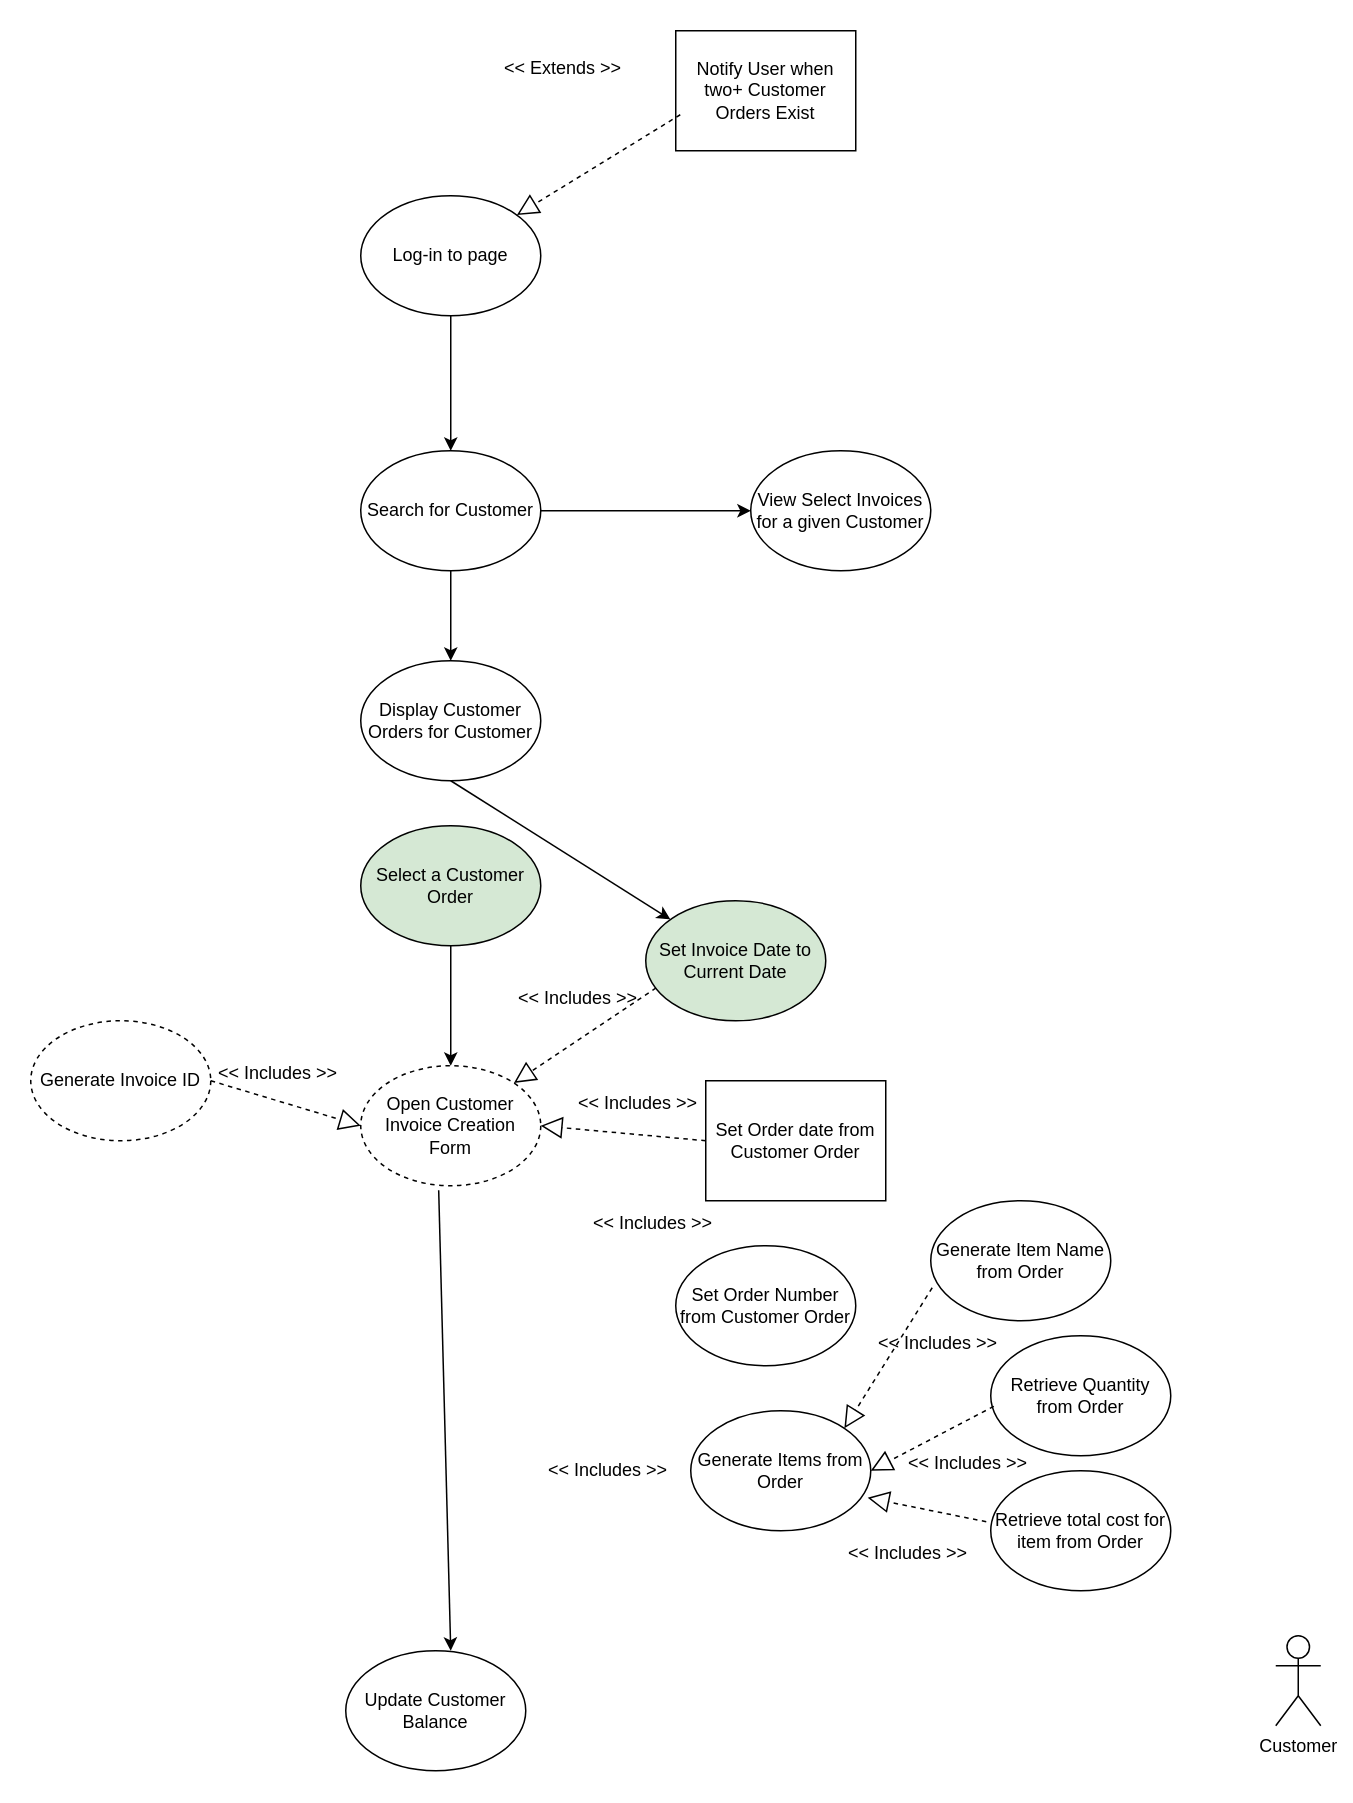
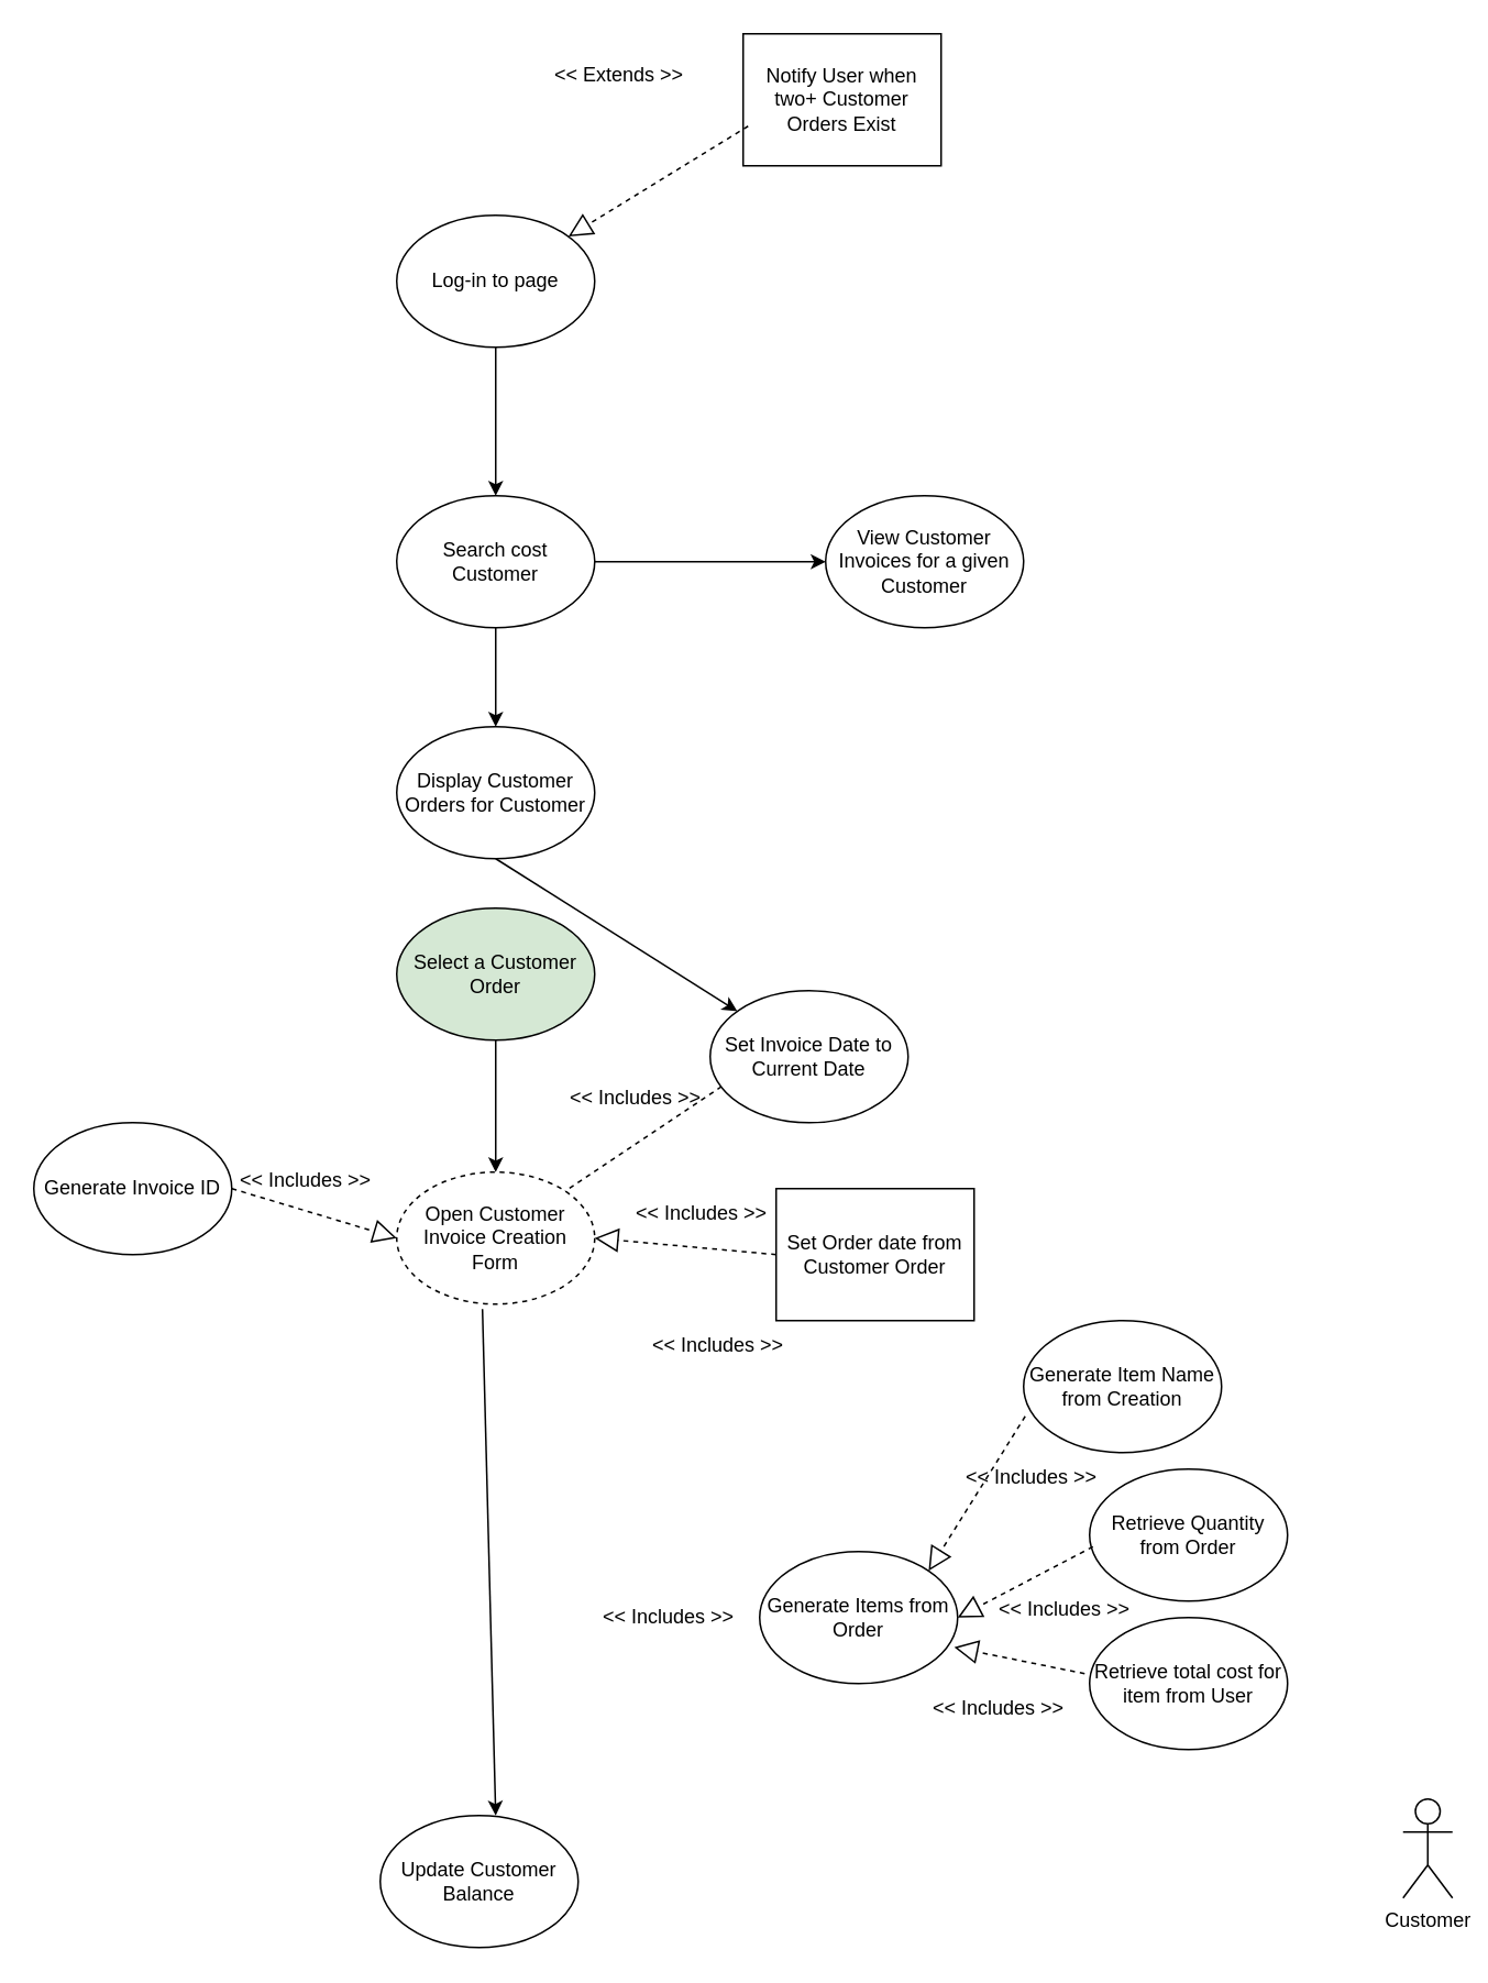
- <mxCell id="4" value="Search for Customer" style="ellipse;whiteSpace=wrap;html=1;" vertex="1" parent="1"><mxGeometry x="240" y="300" width="120" height="80" as="geometry" /></mxCell>
+ <mxCell id="4" value="Search cost Customer" style="ellipse;whiteSpace=wrap;html=1;" vertex="1" parent="1"><mxGeometry x="240" y="300" width="120" height="80" as="geometry" /></mxCell>
- <mxCell id="26" value="View Select Invoices for a given Customer" style="ellipse;whiteSpace=wrap;html=1;" vertex="1" parent="1"><mxGeometry x="500" y="300" width="120" height="80" as="geometry" /></mxCell>
+ <mxCell id="26" value="View Customer Invoices for a given Customer" style="ellipse;whiteSpace=wrap;html=1;" vertex="1" parent="1"><mxGeometry x="500" y="300" width="120" height="80" as="geometry" /></mxCell>
- <mxCell id="14" value="Set Invoice Date to Current Date" style="ellipse;whiteSpace=wrap;html=1;fillColor=#d5e8d4;" vertex="1" parent="1"><mxGeometry x="430" y="600" width="120" height="80" as="geometry" /></mxCell>
+ <mxCell id="14" value="Set Invoice Date to Current Date" style="ellipse;whiteSpace=wrap;html=1;" vertex="1" parent="1"><mxGeometry x="430" y="600" width="120" height="80" as="geometry" /></mxCell>
- <mxCell id="15" value="" style="endArrow=block;dashed=1;endFill=0;endSize=12;html=1;rounded=0;exitX=0.058;exitY=0.725;exitDx=0;exitDy=0;exitPerimeter=0;" edge="1" parent="1" source="14" target="12"><mxGeometry width="160" relative="1" as="geometry"><mxPoint x="440" y="680" as="sourcePoint" /><mxPoint x="600" y="680" as="targetPoint" /></mxGeometry></mxCell>
+ <mxCell id="15" value="" style="endArrow=none;dashed=1;endFill=0;endSize=12;html=1;rounded=0;exitX=0.058;exitY=0.725;exitDx=0;exitDy=0;exitPerimeter=0;" edge="1" parent="1" source="14" target="12"><mxGeometry width="160" relative="1" as="geometry"><mxPoint x="440" y="680" as="sourcePoint" /><mxPoint x="600" y="680" as="targetPoint" /></mxGeometry></mxCell>
- <mxCell id="35" value="Generate Invoice ID" style="ellipse;whiteSpace=wrap;html=1;dashed=1;" vertex="1" parent="1"><mxGeometry x="20" y="680" width="120" height="80" as="geometry" /></mxCell>
+ <mxCell id="35" value="Generate Invoice ID" style="ellipse;whiteSpace=wrap;html=1;" vertex="1" parent="1"><mxGeometry x="20" y="680" width="120" height="80" as="geometry" /></mxCell>
- <mxCell id="24" value="Generate Item Name from Order" style="ellipse;whiteSpace=wrap;html=1;" vertex="1" parent="1"><mxGeometry x="620" y="800" width="120" height="80" as="geometry" /></mxCell>
+ <mxCell id="24" value="Generate Item Name from Creation" style="ellipse;whiteSpace=wrap;html=1;" vertex="1" parent="1"><mxGeometry x="620" y="800" width="120" height="80" as="geometry" /></mxCell>
- <mxCell id="20" value="Set Order Number from Customer Order" style="ellipse;whiteSpace=wrap;html=1;" vertex="1" parent="1"><mxGeometry x="450" y="830" width="120" height="80" as="geometry" /></mxCell>
- <mxCell id="28" value="Retrieve total cost for item from Order" style="ellipse;whiteSpace=wrap;html=1;" vertex="1" parent="1"><mxGeometry x="660" y="980" width="120" height="80" as="geometry" /></mxCell>
+ <mxCell id="28" value="Retrieve total cost for item from User" style="ellipse;whiteSpace=wrap;html=1;" vertex="1" parent="1"><mxGeometry x="660" y="980" width="120" height="80" as="geometry" /></mxCell>
